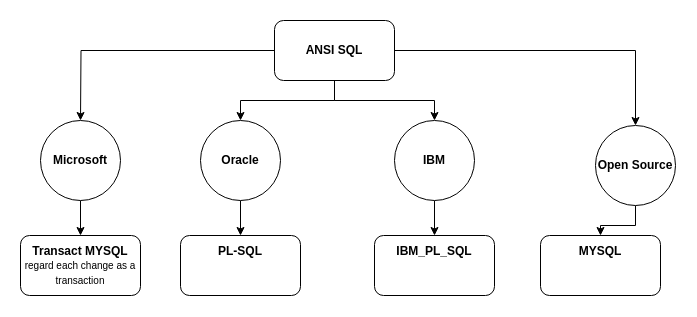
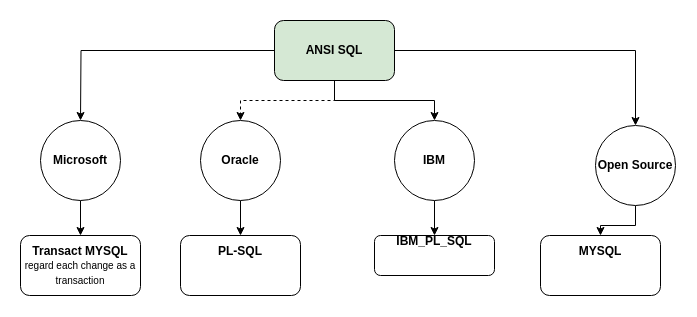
- <mxCell id="6" value="ANSI SQL" style="rounded=1;whiteSpace=wrap;html=1;fontStyle=1" vertex="1" parent="1"><mxGeometry x="274" y="20" width="120" height="60" as="geometry" /></mxCell>
+ <mxCell id="6" value="ANSI SQL" style="rounded=1;whiteSpace=wrap;html=1;fontStyle=1;fillColor=#d5e8d4;" vertex="1" parent="1"><mxGeometry x="274" y="20" width="120" height="60" as="geometry" /></mxCell>
- <mxCell id="3" value="" style="edgeStyle=orthogonalEdgeStyle;rounded=0;orthogonalLoop=1;jettySize=auto;html=1;" edge="1" parent="1" source="6" target="11"><mxGeometry relative="1" as="geometry" /></mxCell>
+ <mxCell id="3" value="" style="edgeStyle=orthogonalEdgeStyle;rounded=0;orthogonalLoop=1;jettySize=auto;html=1;dashed=1;" edge="1" parent="1" source="6" target="11"><mxGeometry relative="1" as="geometry" /></mxCell>
- <mxCell id="15" value="IBM_PL_SQL&lt;div&gt;&lt;br&gt;&lt;/div&gt;&lt;div&gt;&lt;br&gt;&lt;/div&gt;" style="rounded=1;whiteSpace=wrap;html=1;fontStyle=1;" vertex="1" parent="1"><mxGeometry x="374" y="235" width="120" height="60" as="geometry" /></mxCell>
+ <mxCell id="15" value="IBM_PL_SQL&lt;div&gt;&lt;br&gt;&lt;/div&gt;&lt;div&gt;&lt;br&gt;&lt;/div&gt;" style="rounded=1;whiteSpace=wrap;html=1;fontStyle=1;" vertex="1" parent="1"><mxGeometry x="374" y="235" width="120" height="40" as="geometry" /></mxCell>
